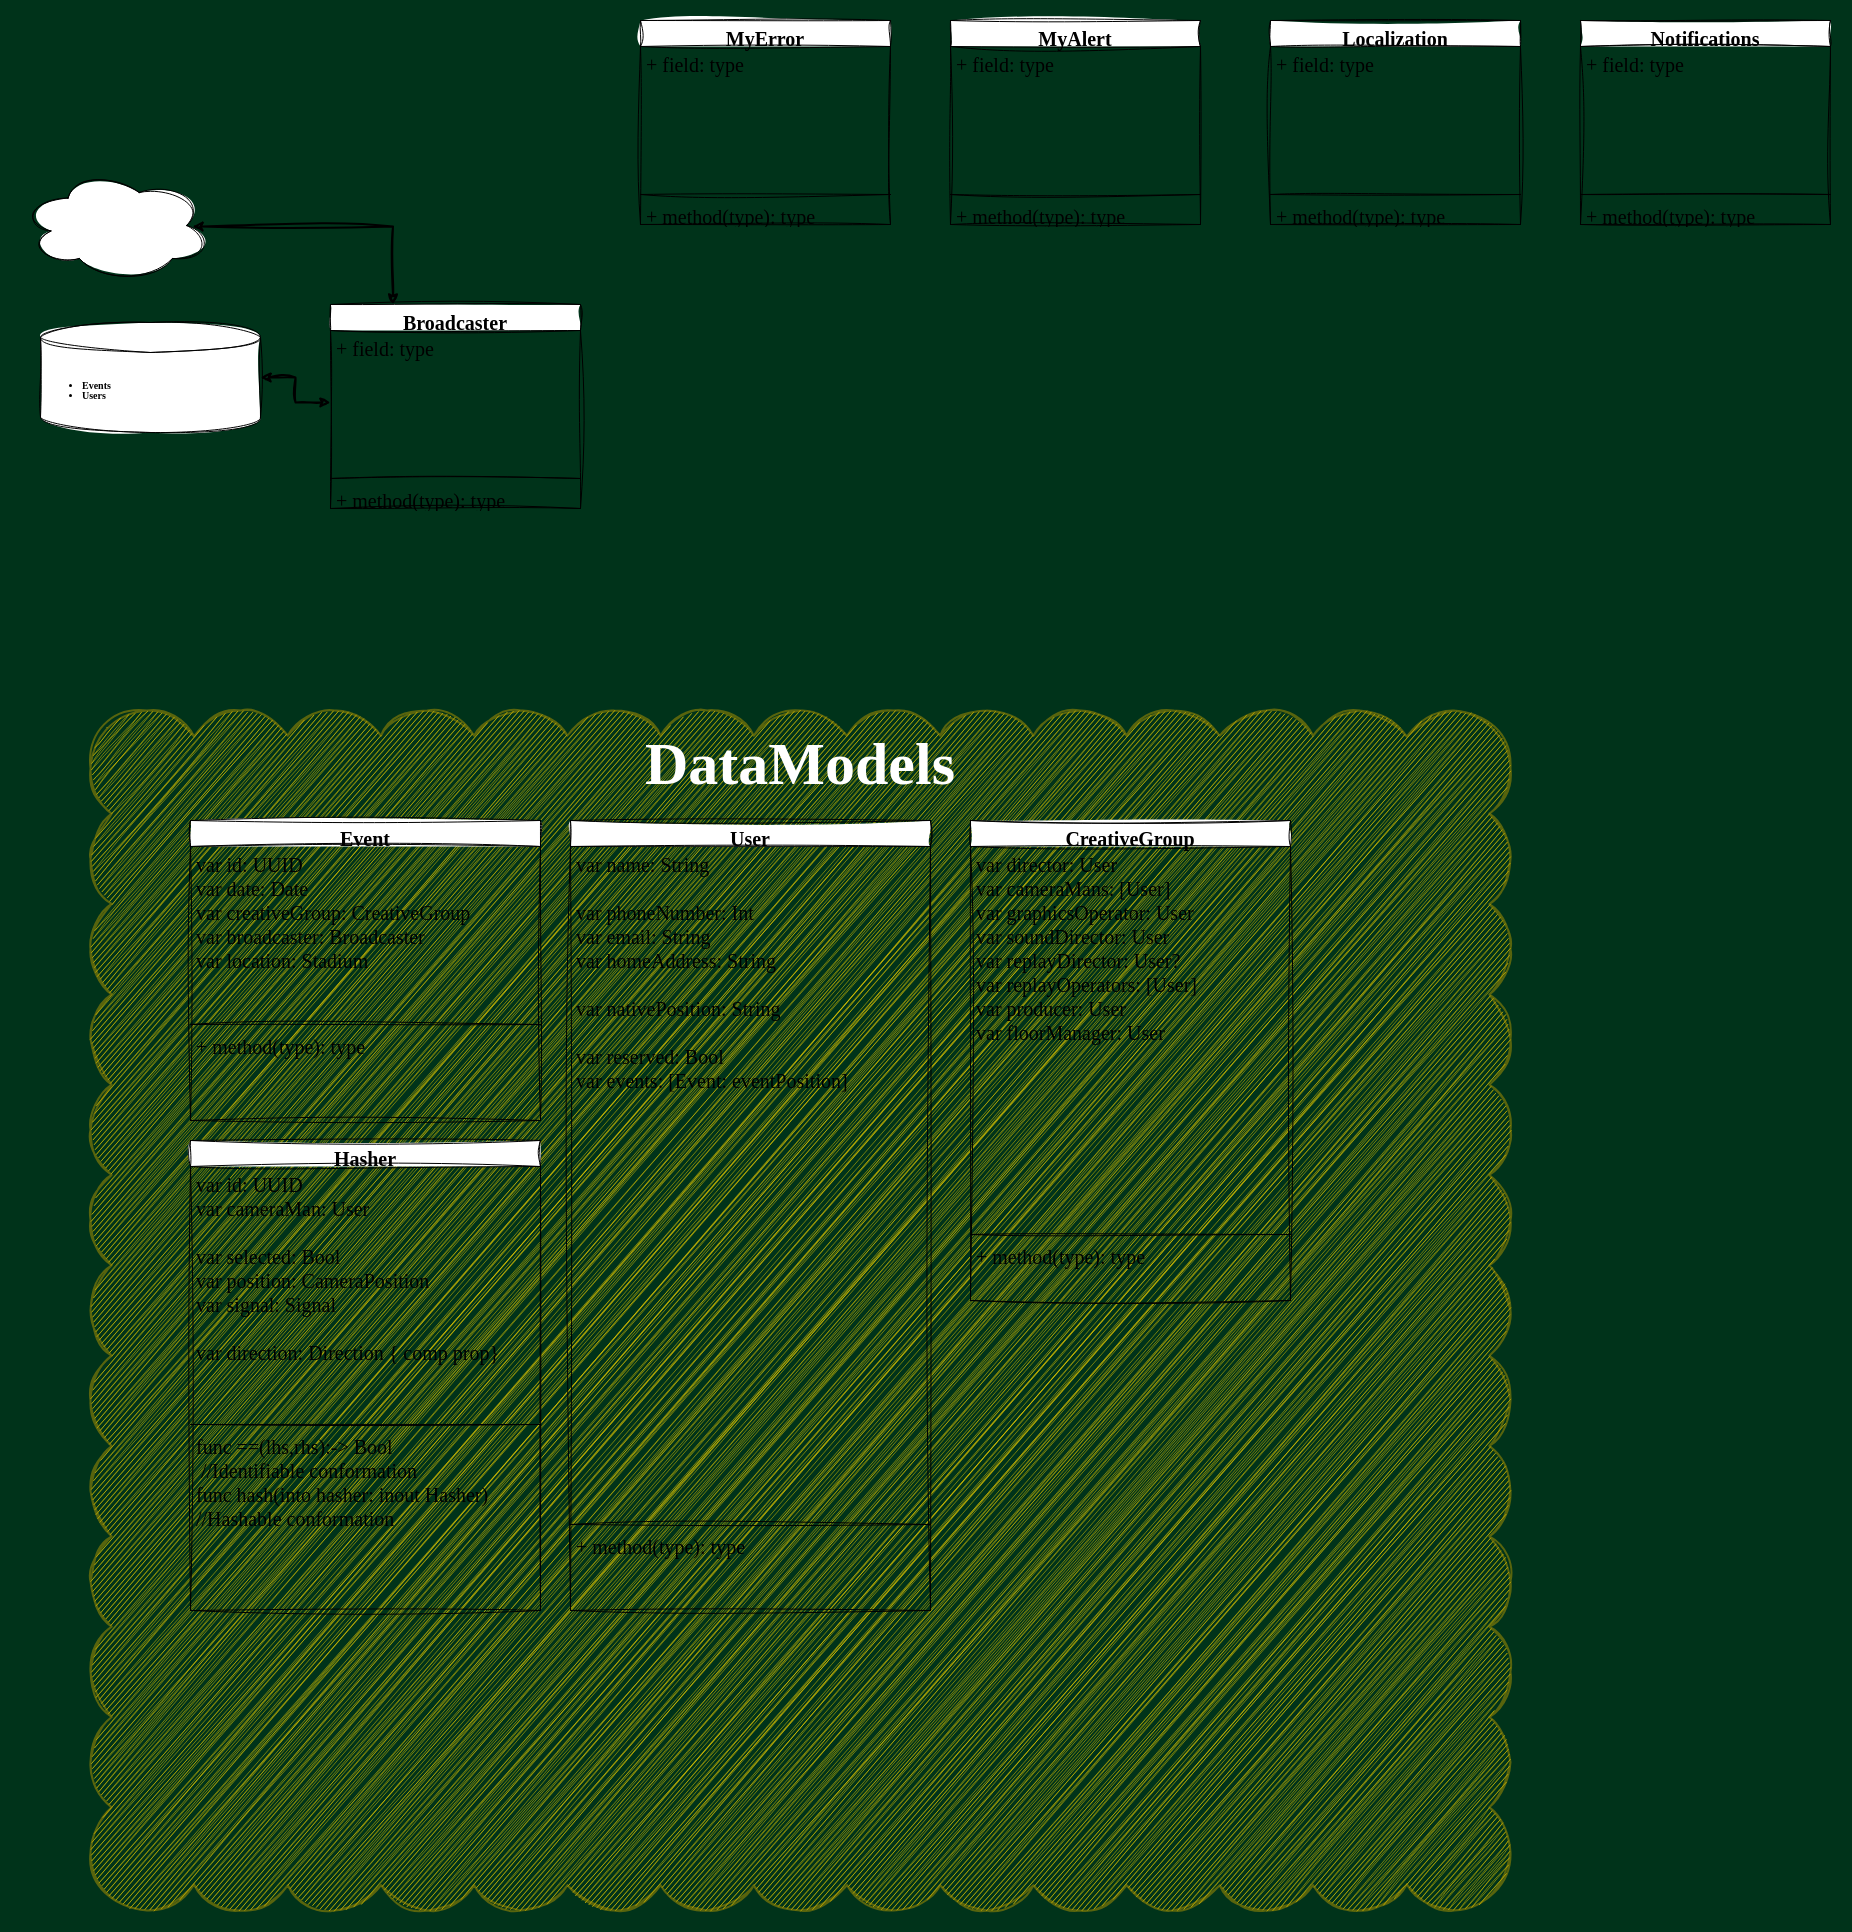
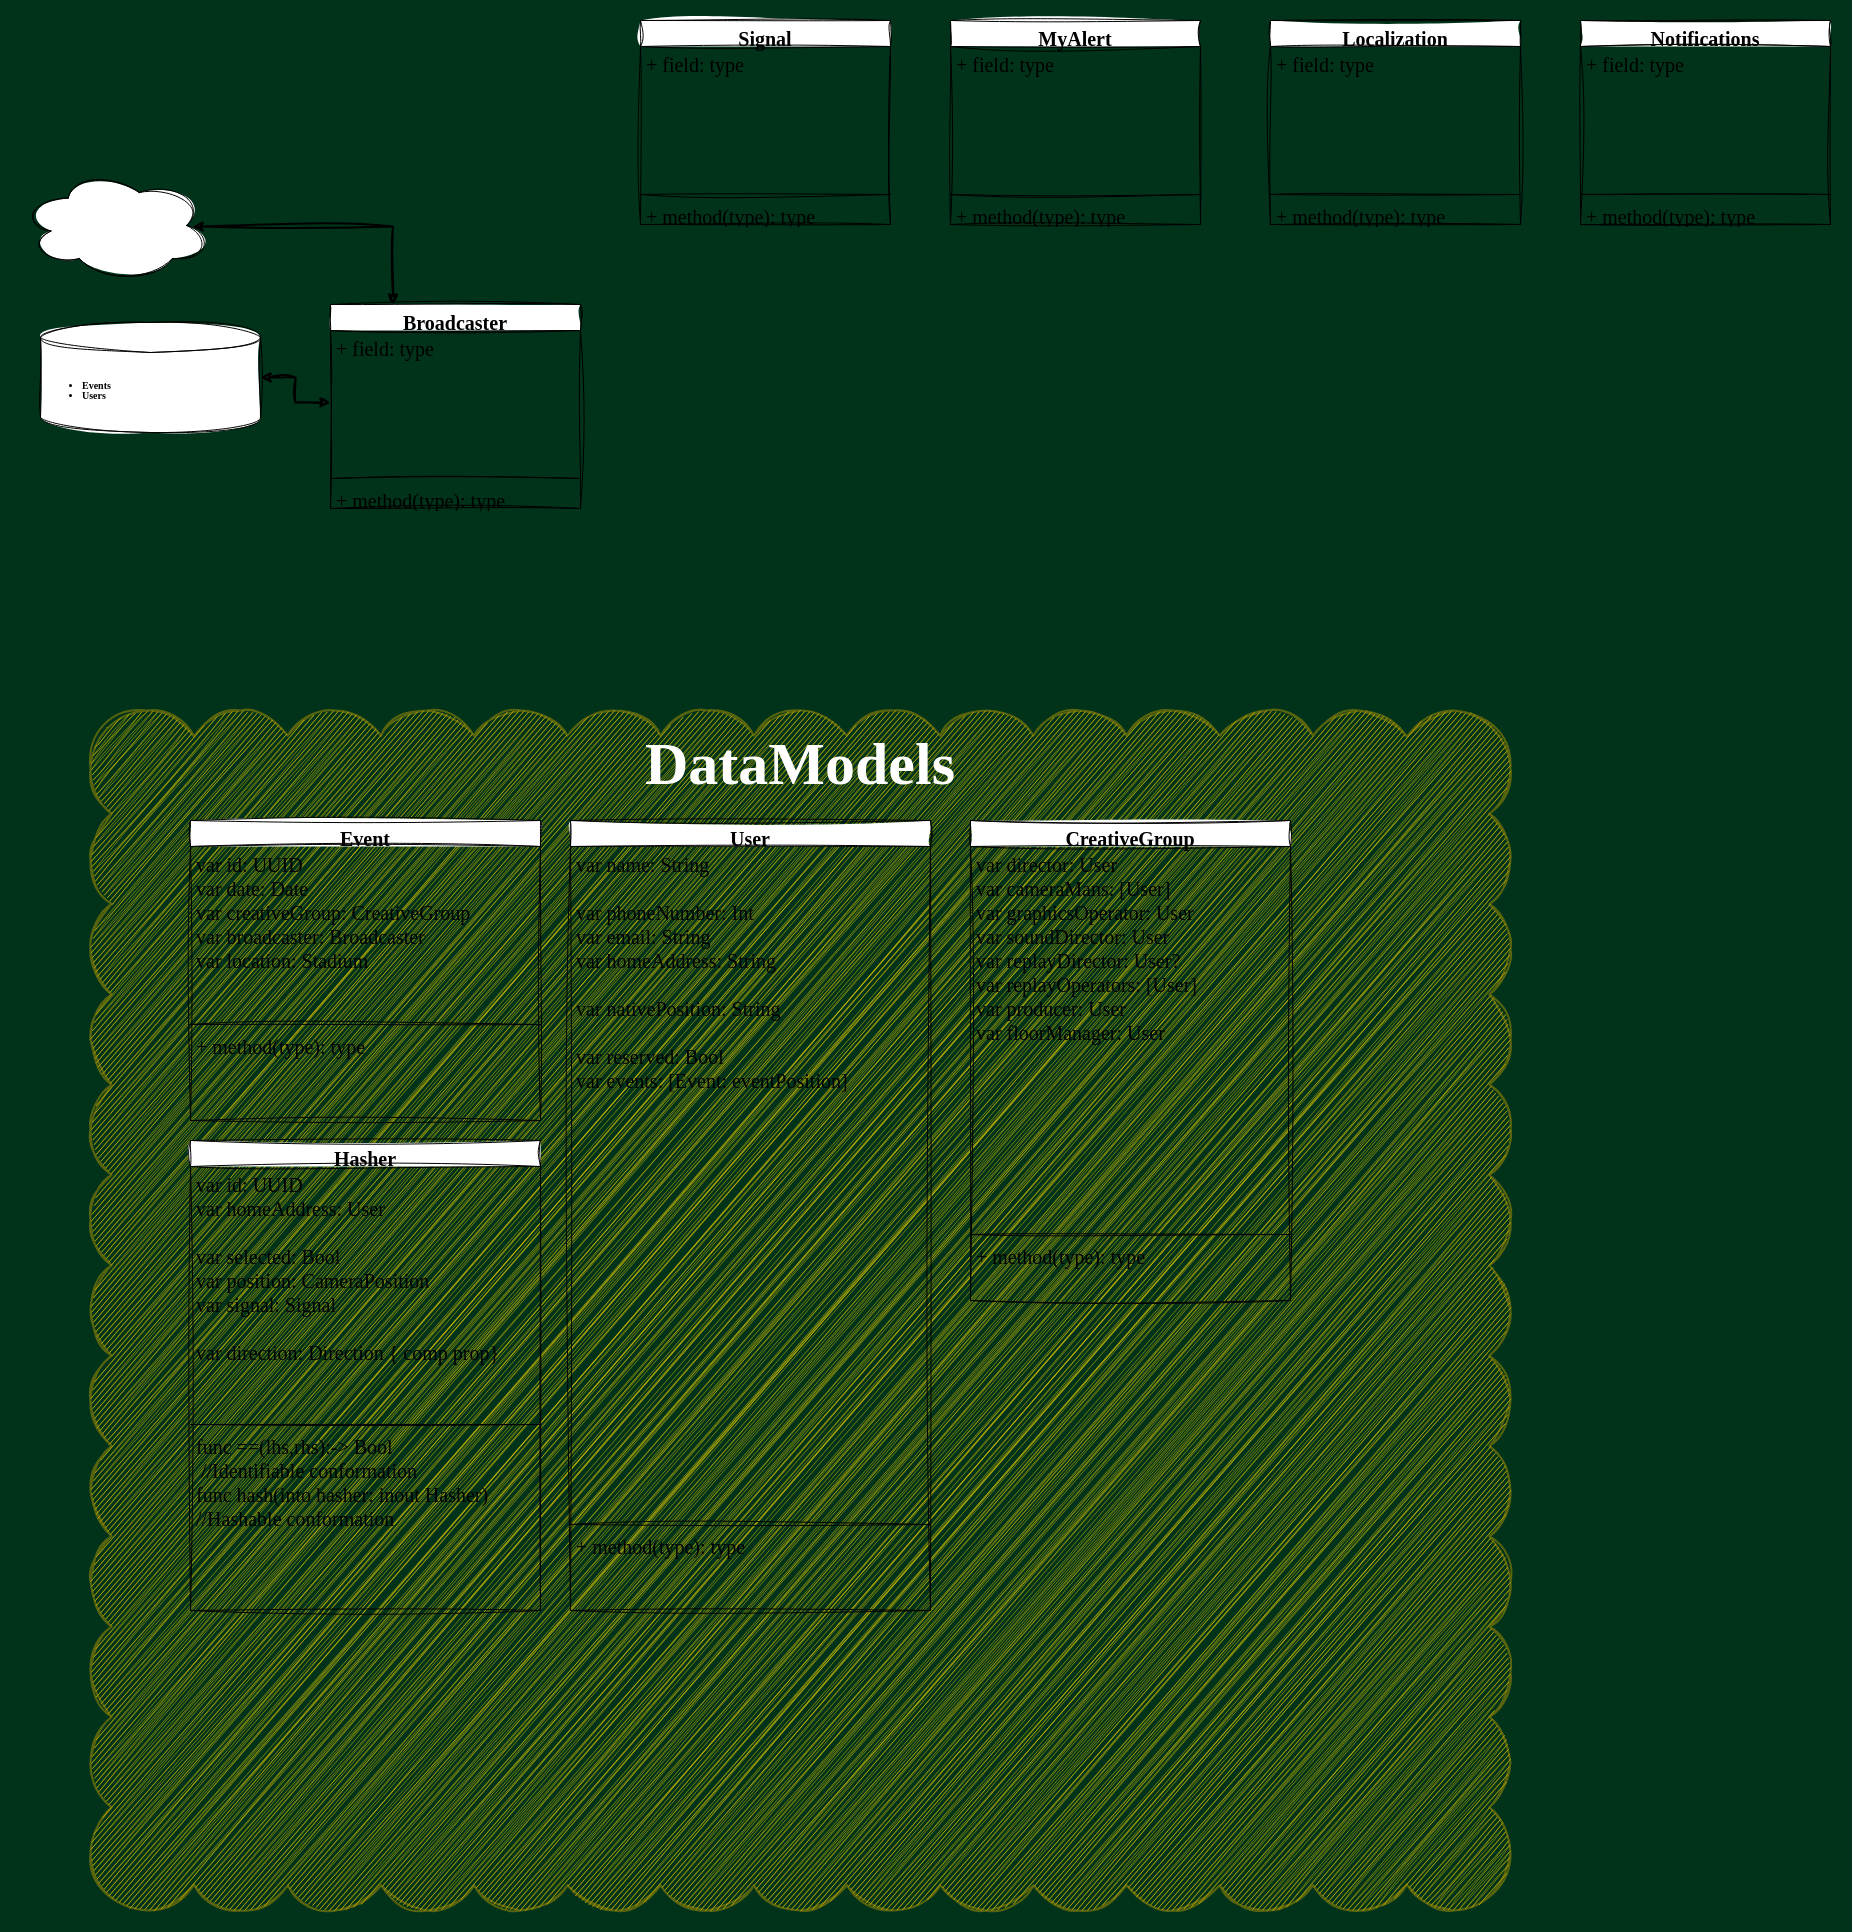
- <mxCell id="27" value="MyError" style="swimlane;fontStyle=1;align=center;verticalAlign=top;childLayout=stackLayout;horizontal=1;startSize=26;horizontalStack=0;resizeParent=1;resizeParentMax=0;resizeLast=0;collapsible=1;marginBottom=0;whiteSpace=wrap;html=1;sketch=1;hachureGap=4;jiggle=2;curveFitting=1;fontFamily=Architects Daughter;fontSource=https%3A%2F%2Ffonts.googleapis.com%2Fcss%3Ffamily%3DArchitects%2BDaughter;fontSize=20;" parent="1" vertex="1"><mxGeometry x="640" y="20" width="250" height="204" as="geometry" /></mxCell>
+ <mxCell id="27" value="Signal" style="swimlane;fontStyle=1;align=center;verticalAlign=top;childLayout=stackLayout;horizontal=1;startSize=26;horizontalStack=0;resizeParent=1;resizeParentMax=0;resizeLast=0;collapsible=1;marginBottom=0;whiteSpace=wrap;html=1;sketch=1;hachureGap=4;jiggle=2;curveFitting=1;fontFamily=Architects Daughter;fontSource=https%3A%2F%2Ffonts.googleapis.com%2Fcss%3Ffamily%3DArchitects%2BDaughter;fontSize=20;" parent="1" vertex="1"><mxGeometry x="640" y="20" width="250" height="204" as="geometry" /></mxCell>
- <mxCell id="16" value="var id: UUID&lt;br&gt;var cameraMan: User&lt;br&gt;&lt;br&gt;var selected: Bool&lt;br&gt;var position: CameraPosition&lt;br&gt;var signal: Signal&lt;br&gt;&lt;br&gt;var direction: Direction { comp prop}" style="text;strokeColor=none;fillColor=none;align=left;verticalAlign=top;spacingLeft=4;spacingRight=4;overflow=hidden;rotatable=0;points=[[0,0.5],[1,0.5]];portConstraint=eastwest;whiteSpace=wrap;html=1;fontSize=20;fontFamily=Architects Daughter;" parent="15" vertex="1"><mxGeometry y="26" width="350" height="254" as="geometry" /></mxCell>
+ <mxCell id="16" value="var id: UUID&lt;br&gt;var homeAddress: User&lt;br&gt;&lt;br&gt;var selected: Bool&lt;br&gt;var position: CameraPosition&lt;br&gt;var signal: Signal&lt;br&gt;&lt;br&gt;var direction: Direction { comp prop}" style="text;strokeColor=none;fillColor=none;align=left;verticalAlign=top;spacingLeft=4;spacingRight=4;overflow=hidden;rotatable=0;points=[[0,0.5],[1,0.5]];portConstraint=eastwest;whiteSpace=wrap;html=1;fontSize=20;fontFamily=Architects Daughter;" parent="15" vertex="1"><mxGeometry y="26" width="350" height="254" as="geometry" /></mxCell>
